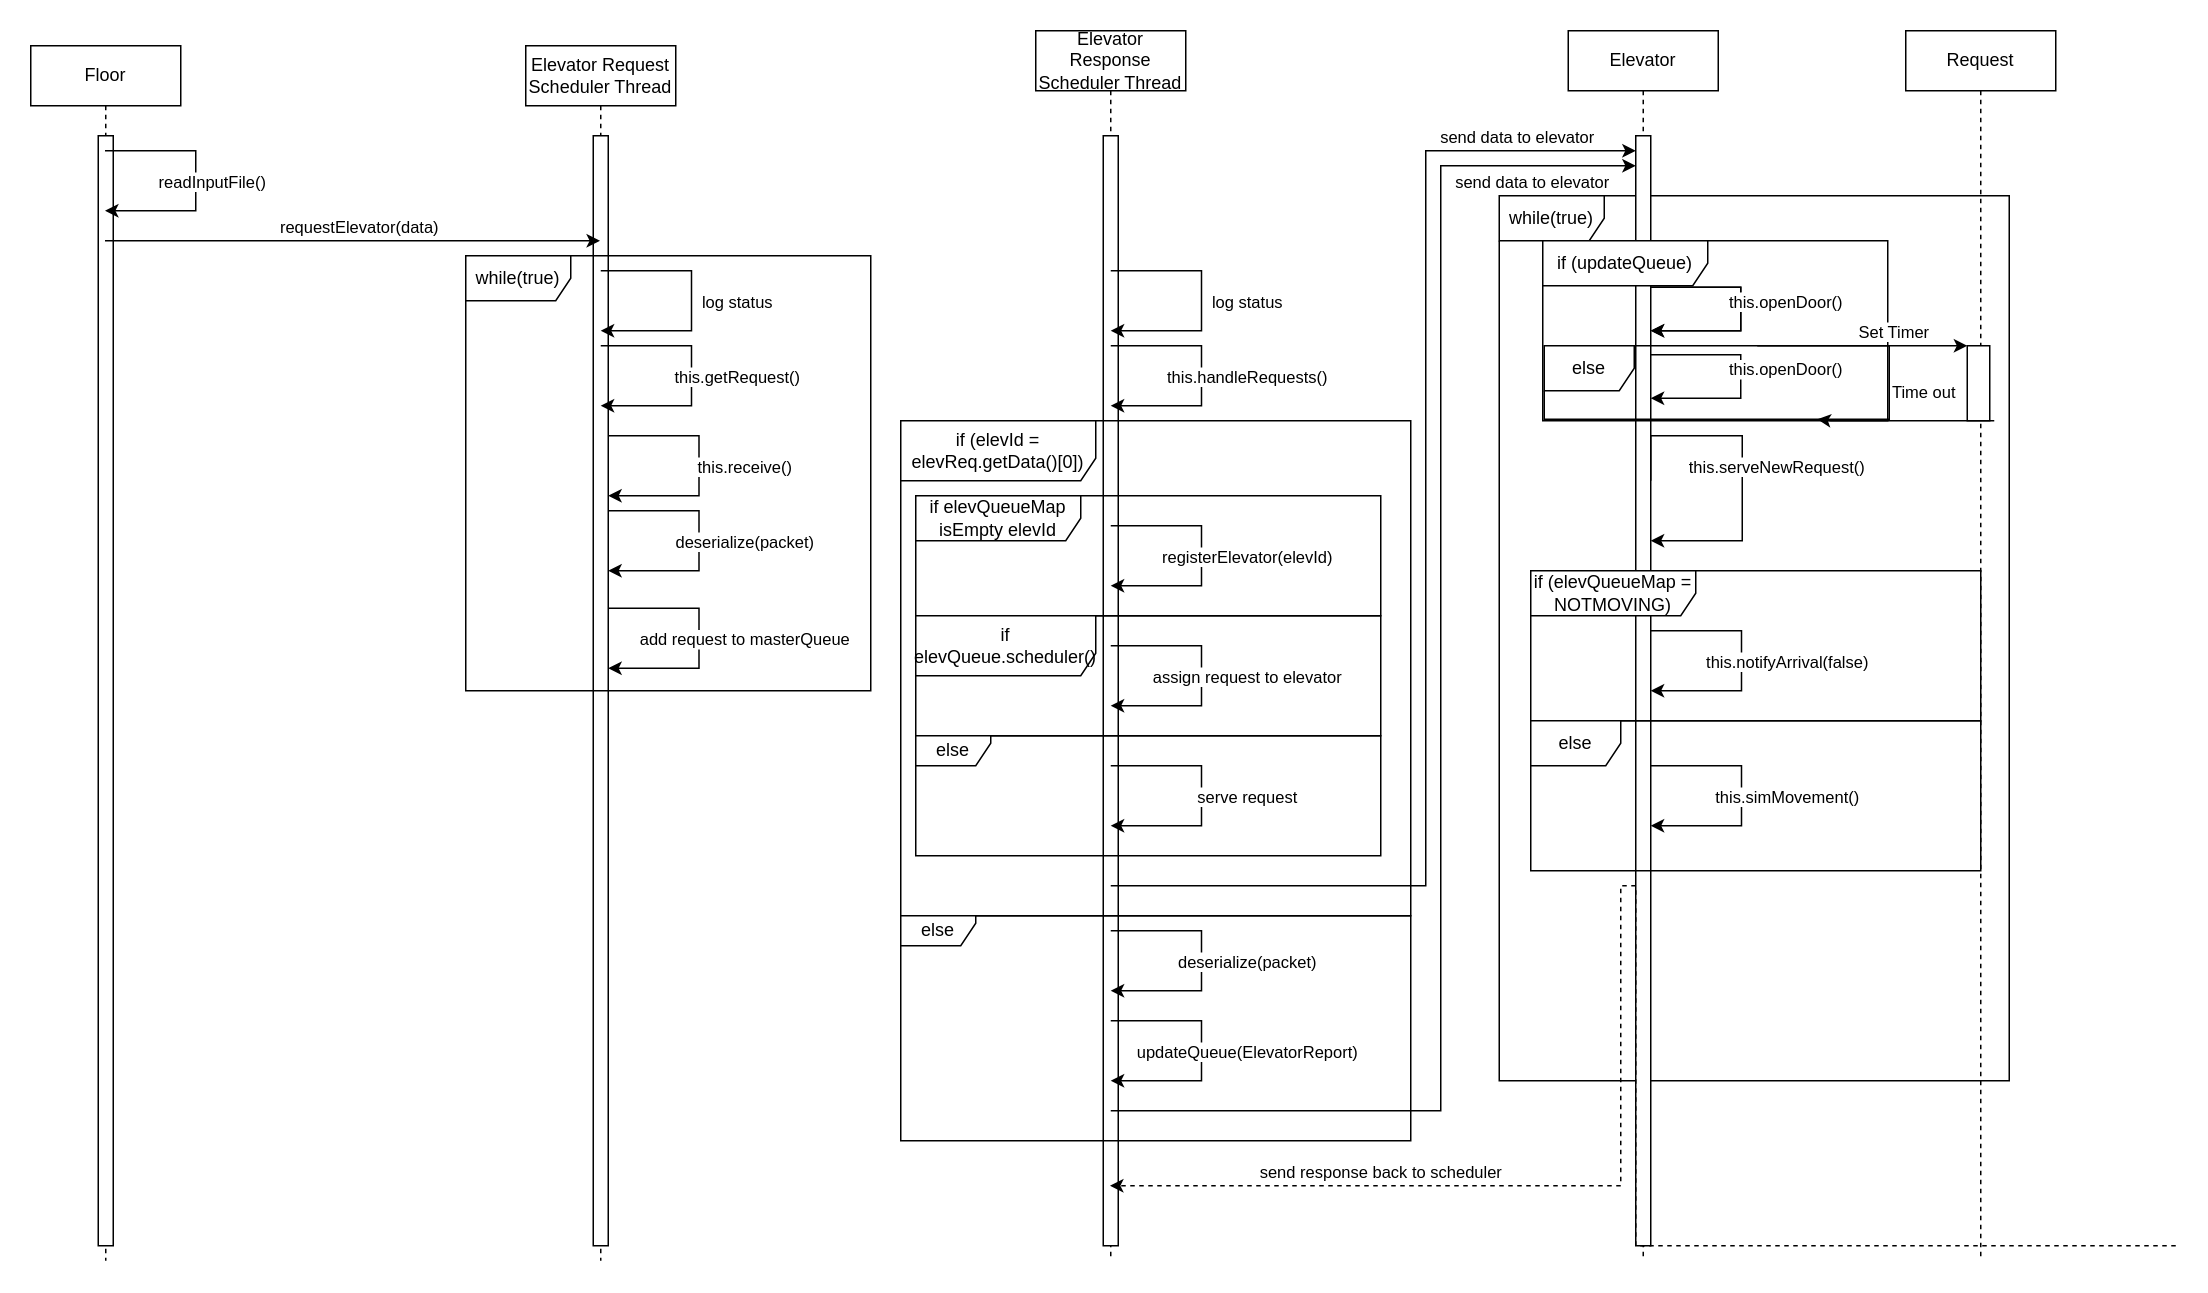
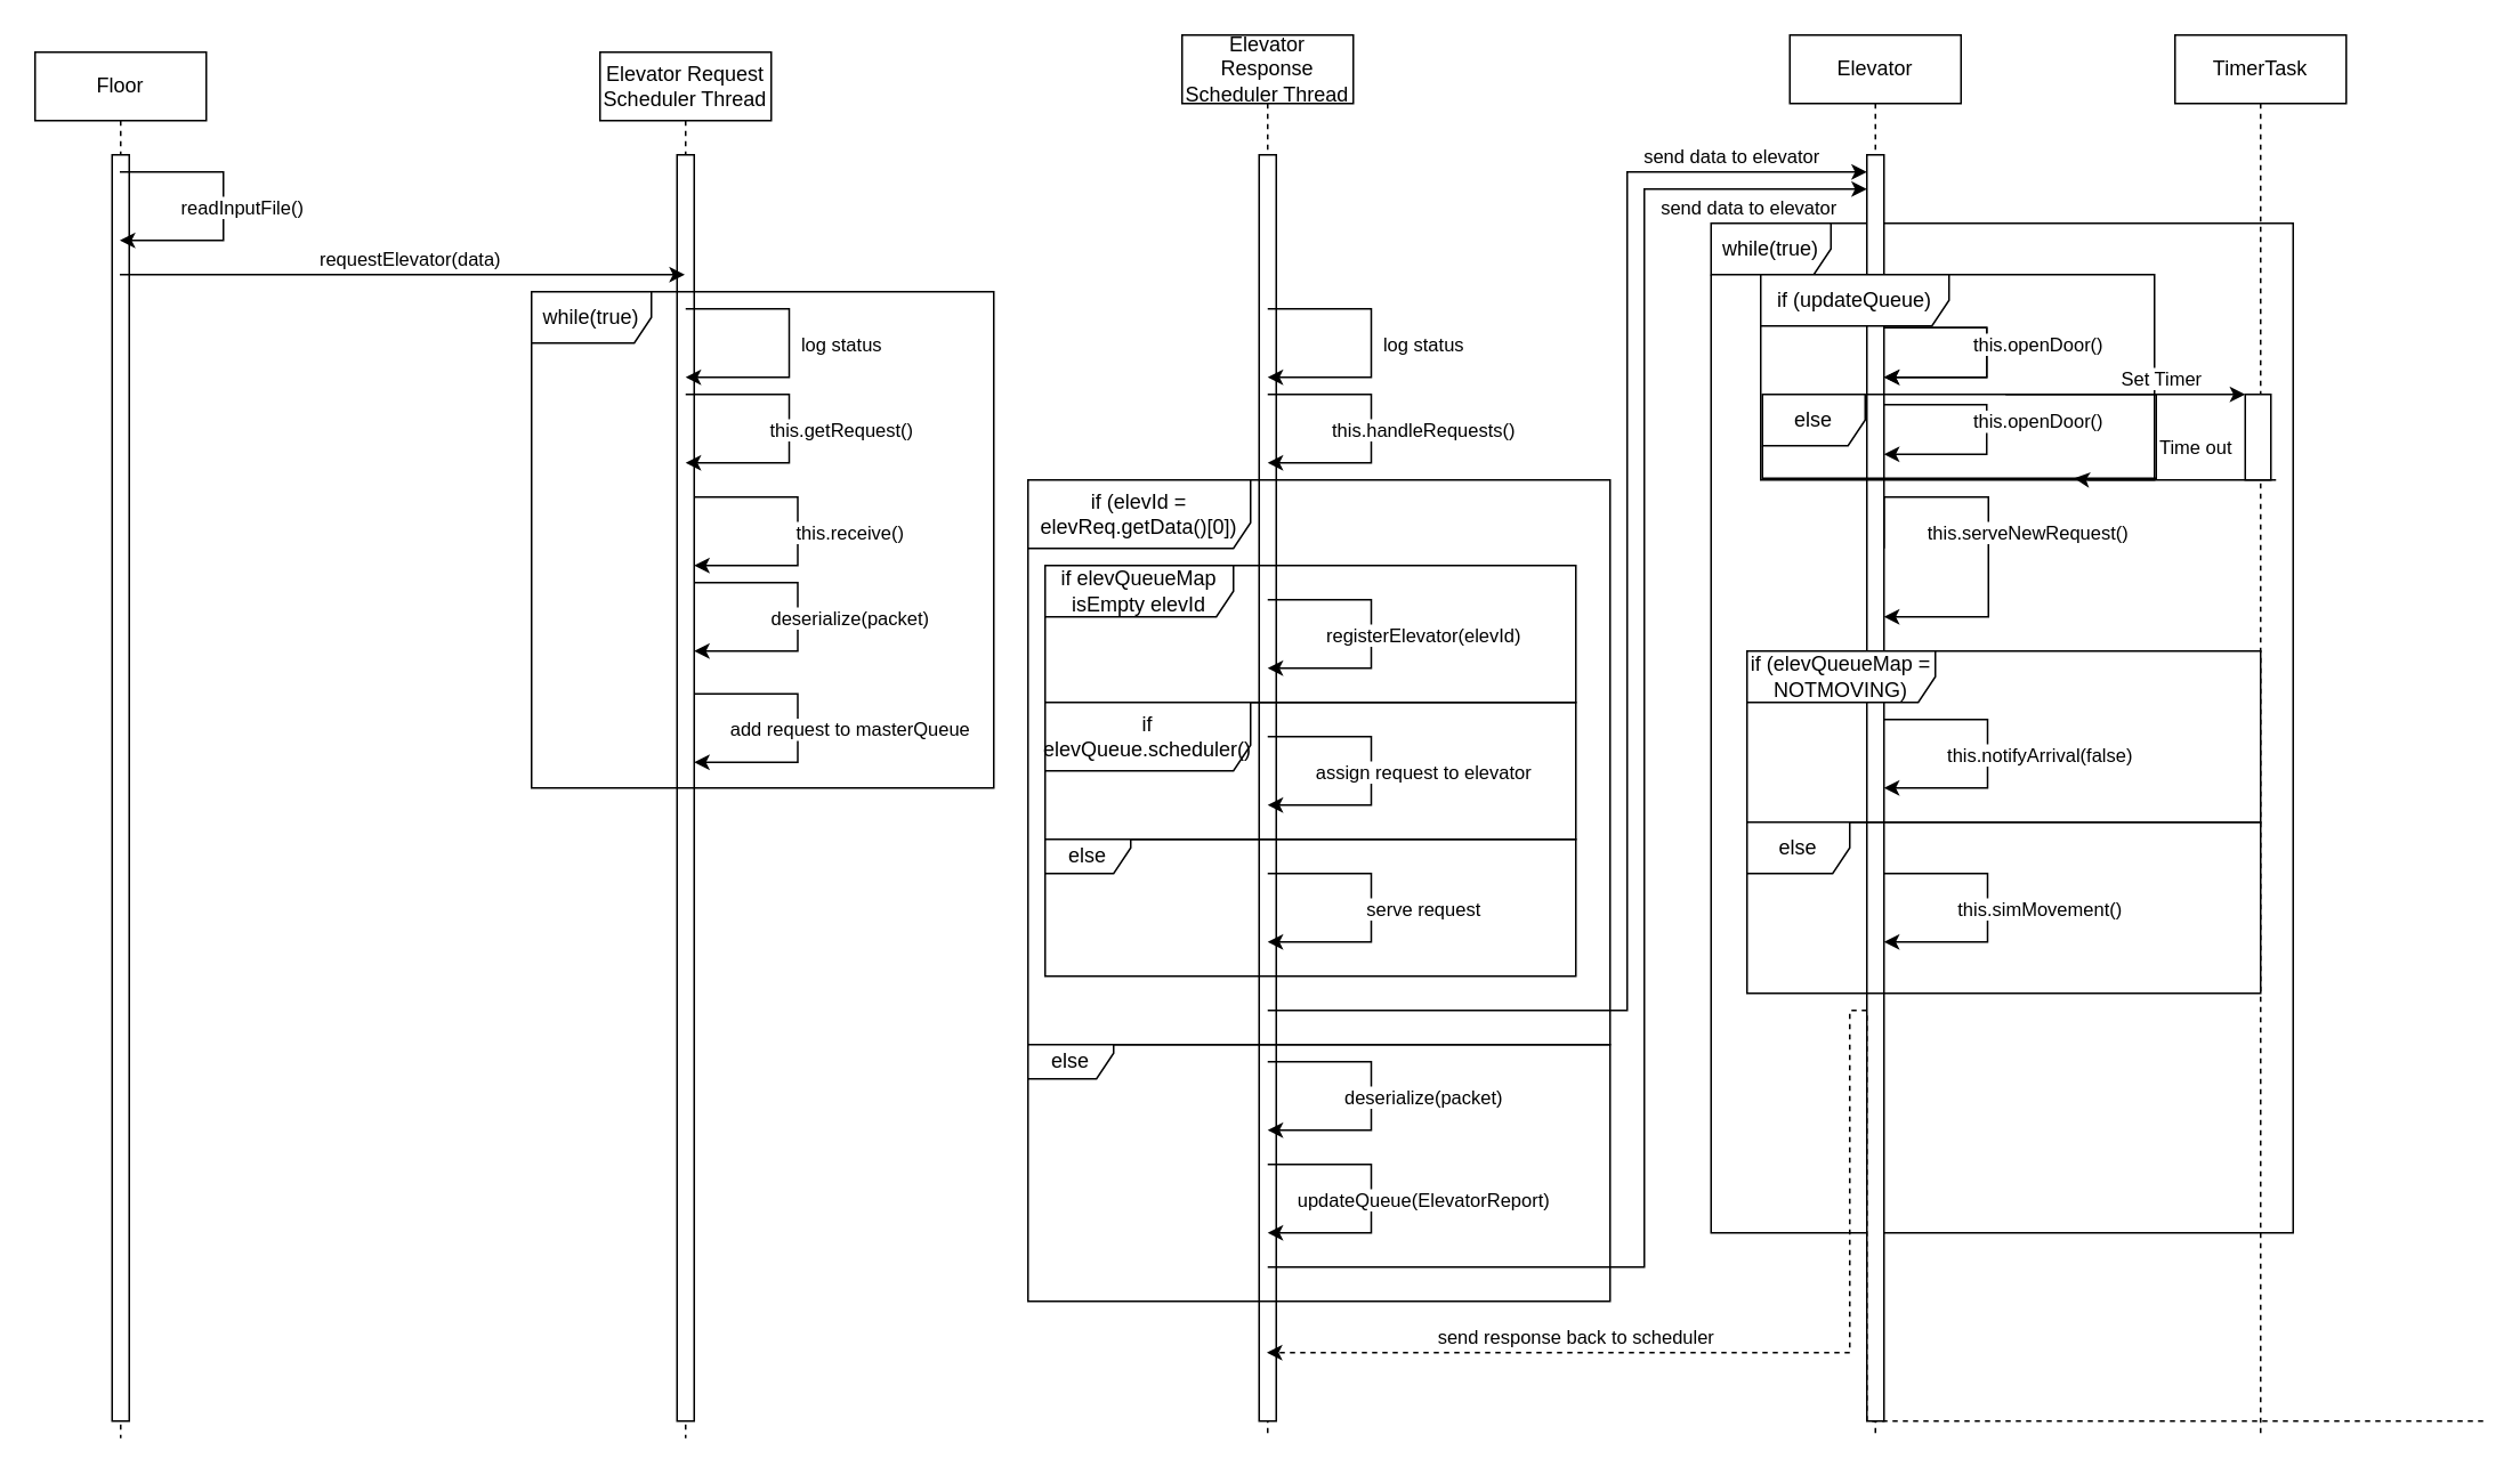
- <mxCell id="62" value="Request" style="shape=umlLifeline;perimeter=lifelinePerimeter;whiteSpace=wrap;html=1;container=1;collapsible=0;recursiveResize=0;outlineConnect=0;" vertex="1" parent="1"><mxGeometry x="1270" y="20" width="100" height="820" as="geometry" /></mxCell>
+ <mxCell id="62" value="TimerTask" style="shape=umlLifeline;perimeter=lifelinePerimeter;whiteSpace=wrap;html=1;container=1;collapsible=0;recursiveResize=0;outlineConnect=0;" vertex="1" parent="1"><mxGeometry x="1270" y="20" width="100" height="820" as="geometry" /></mxCell>
